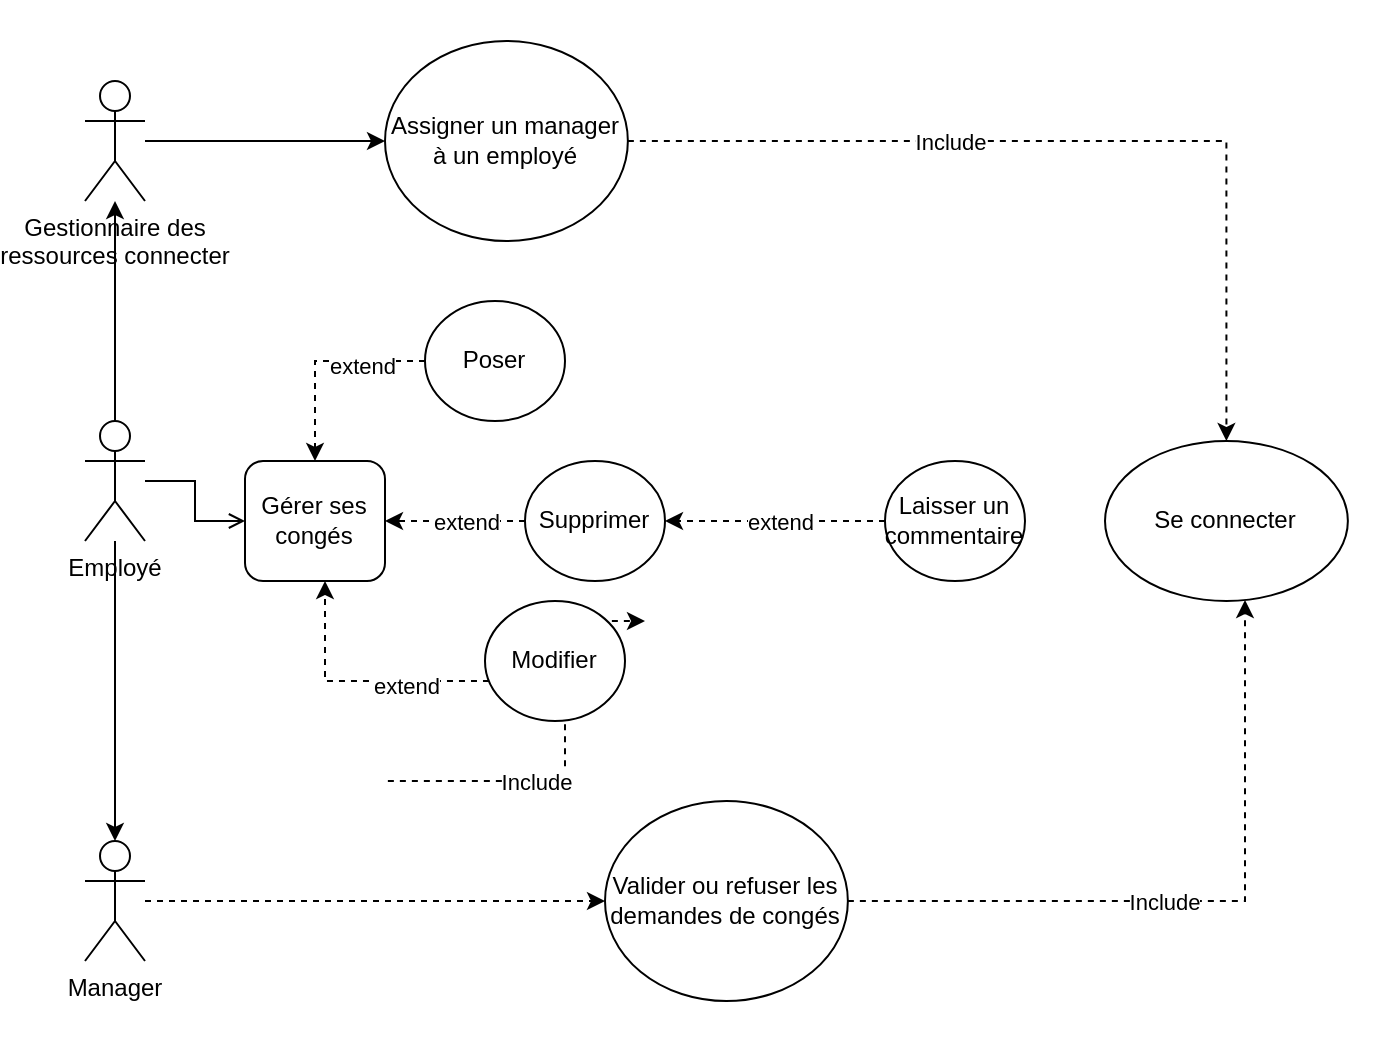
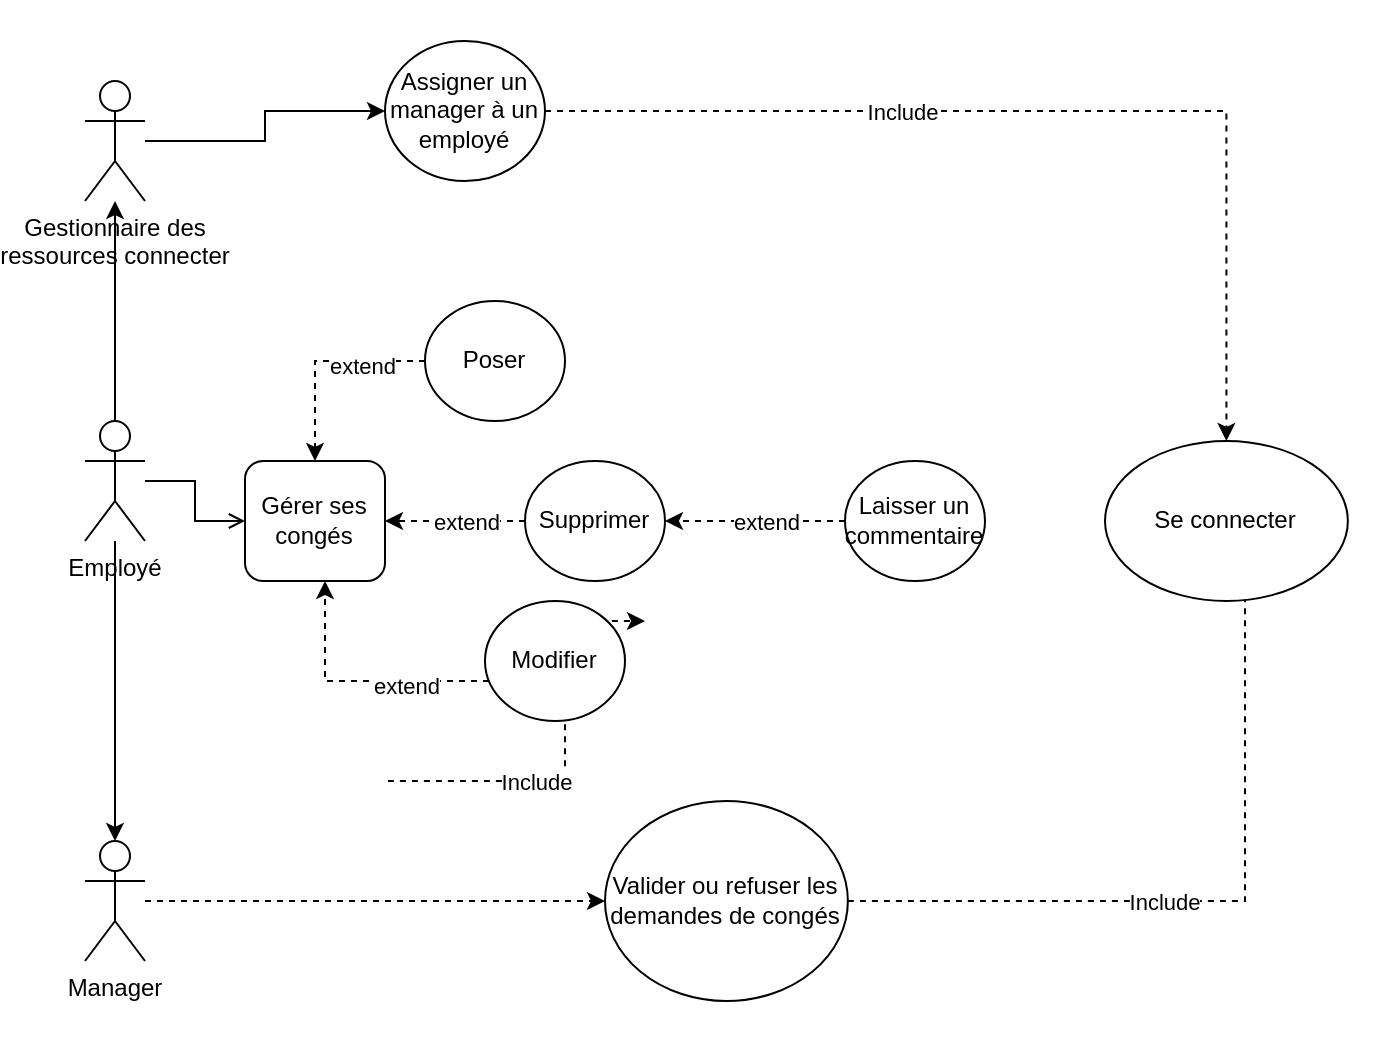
- <mxCell id="17" value="Assigner un manager à un employé" style="ellipse;whiteSpace=wrap;html=1;" vertex="1" parent="1"><mxGeometry x="170" y="20" width="121.43" height="100" as="geometry" /></mxCell>
+ <mxCell id="17" value="Assigner un manager à un employé" style="ellipse;whiteSpace=wrap;html=1;" vertex="1" parent="1"><mxGeometry x="170" y="20" width="80" height="70" as="geometry" /></mxCell>
- <mxCell id="33" value="Laisser un commentaire" style="ellipse;whiteSpace=wrap;html=1;" vertex="1" parent="1"><mxGeometry x="420" y="230" width="70" height="60" as="geometry" /></mxCell>
+ <mxCell id="33" value="Laisser un commentaire" style="ellipse;whiteSpace=wrap;html=1;" vertex="1" parent="1"><mxGeometry x="400" y="230" width="70" height="60" as="geometry" /></mxCell>
- <mxCell id="12" style="edgeStyle=orthogonalEdgeStyle;rounded=0;orthogonalLoop=1;jettySize=auto;html=1;dashed=1;" edge="1" parent="1" source="14" target="18"><mxGeometry relative="1" as="geometry"><Array as="points"><mxPoint x="600" y="450" /></Array></mxGeometry></mxCell>
+ <mxCell id="12" style="edgeStyle=orthogonalEdgeStyle;rounded=0;orthogonalLoop=1;jettySize=auto;html=1;dashed=1;endArrow=none;" edge="1" parent="1" source="14" target="18"><mxGeometry relative="1" as="geometry"><Array as="points"><mxPoint x="600" y="450" /></Array></mxGeometry></mxCell>
